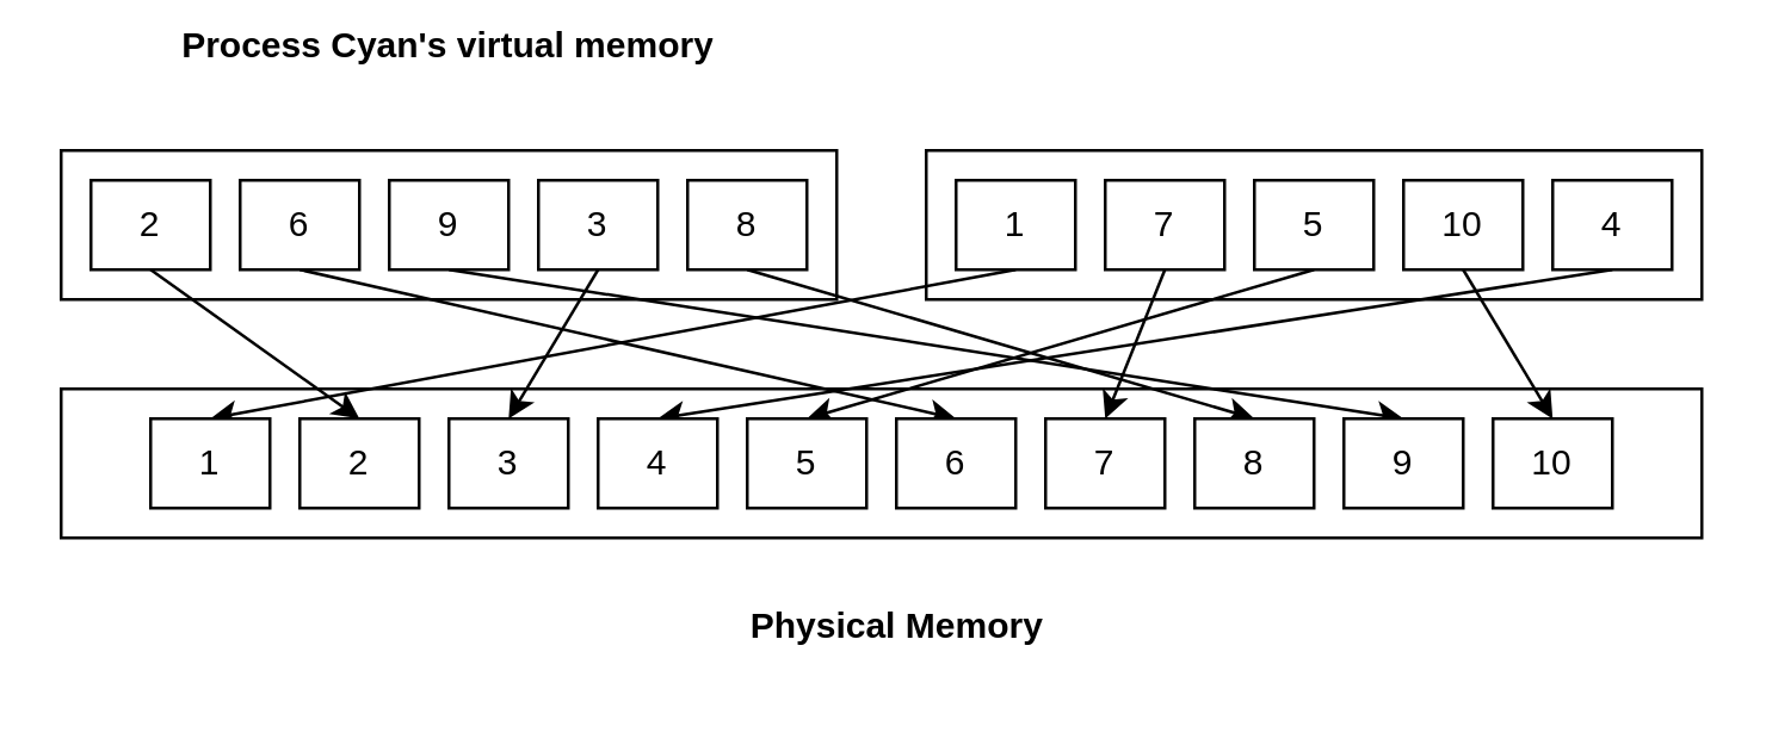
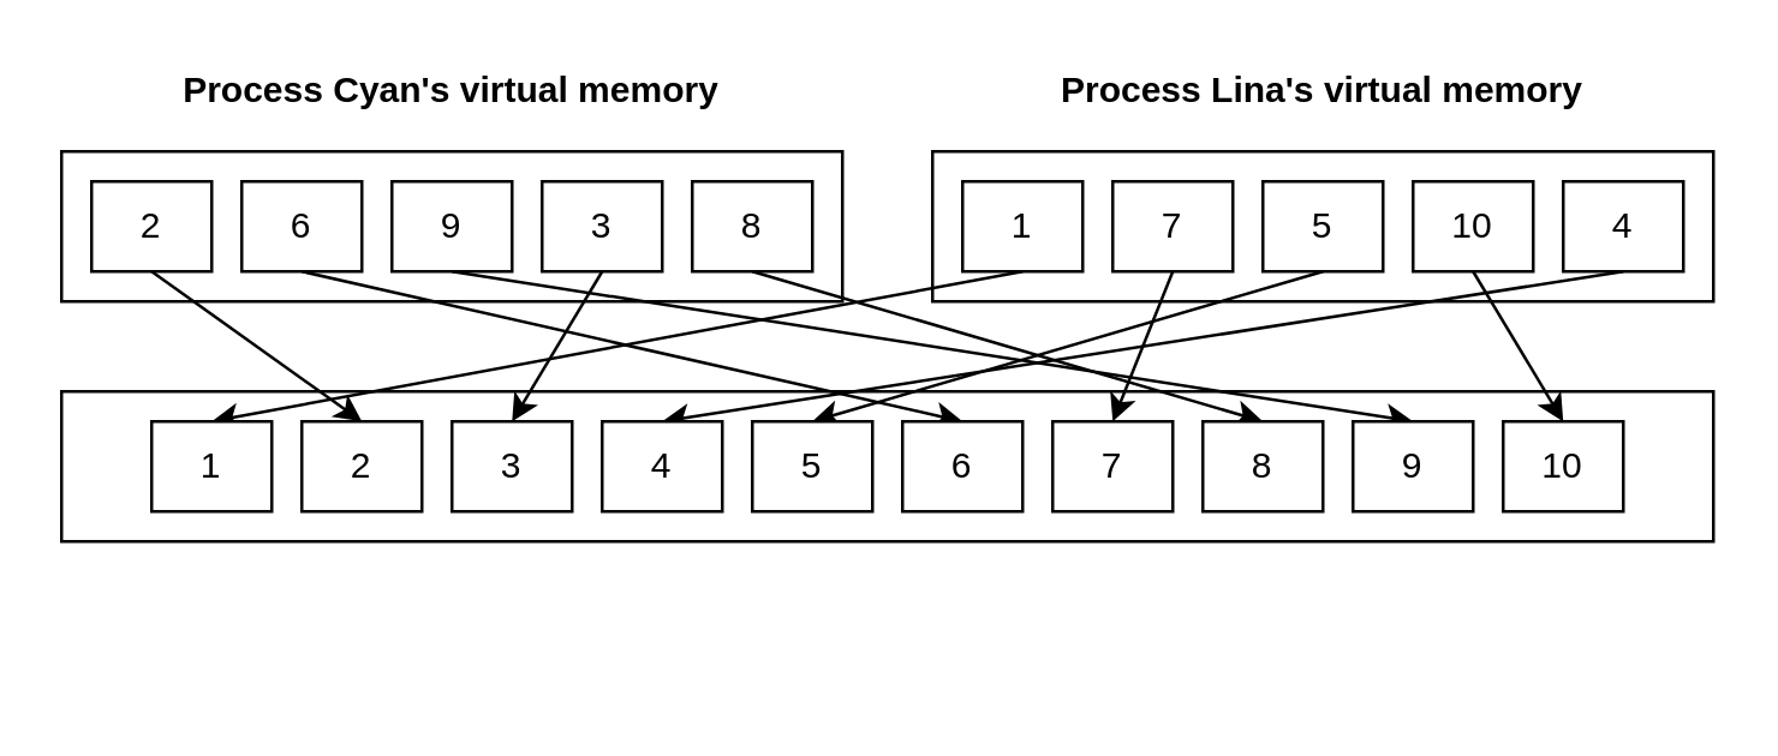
- <mxCell id="25" value="&lt;b&gt;Process Cyan's virtual memory&lt;/b&gt;" style="text;html=1;strokeColor=none;fillColor=none;align=center;verticalAlign=middle;whiteSpace=wrap;overflow=hidden;" parent="1" vertex="1"><mxGeometry x="20" y="5" width="260" height="20" as="geometry" /></mxCell>
+ <mxCell id="25" value="&lt;b&gt;Process Cyan's virtual memory&lt;/b&gt;" style="text;html=1;strokeColor=none;fillColor=none;align=center;verticalAlign=middle;whiteSpace=wrap;overflow=hidden;" parent="1" vertex="1"><mxGeometry x="20" y="20" width="260" height="20" as="geometry" /></mxCell>
+ <mxCell id="26" value="&lt;b&gt;Process Lina's virtual memory&lt;/b&gt;" style="text;html=1;strokeColor=none;fillColor=none;align=center;verticalAlign=middle;whiteSpace=wrap;overflow=hidden;" parent="1" vertex="1"><mxGeometry x="310" y="20" width="260" height="20" as="geometry" /></mxCell>
- <mxCell id="37" value="Physical Memory" style="text;strokeColor=none;fillColor=none;html=1;fontSize=12;fontStyle=1;verticalAlign=middle;align=center;" parent="1" vertex="1"><mxGeometry x="250" y="190" width="100" height="40" as="geometry" /></mxCell>
